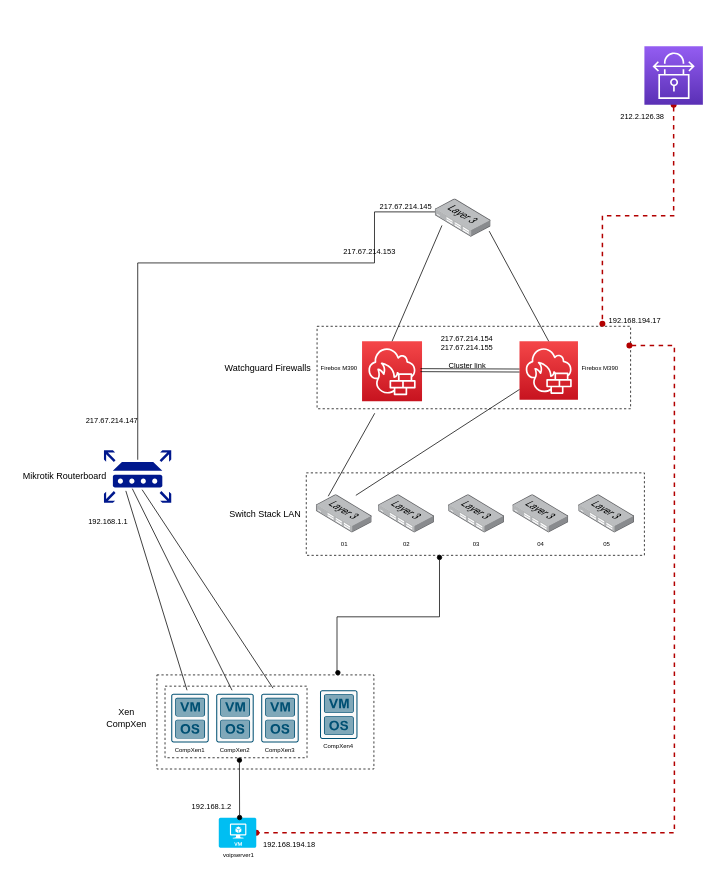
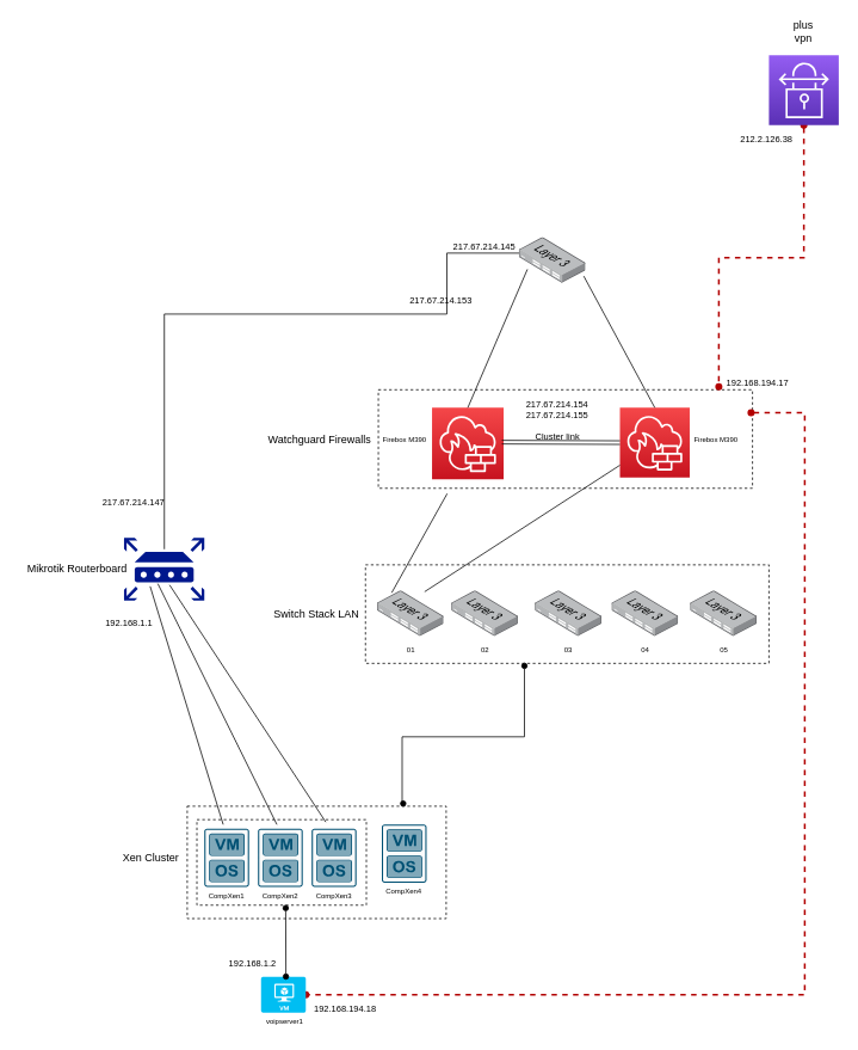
+ <mxCell id="32" value="plus vpn" style="text;html=1;strokeColor=none;fillColor=none;align=center;verticalAlign=middle;whiteSpace=wrap;rounded=0;" parent="1" vertex="1"><mxGeometry x="875.35" y="20" width="45.3" height="30" as="geometry" /></mxCell>
- <mxCell id="43" value="Xen CompXen" style="text;html=1;strokeColor=none;fillColor=none;align=center;verticalAlign=middle;whiteSpace=wrap;rounded=0;" parent="1" vertex="1"><mxGeometry x="129" y="942" width="79" height="30" as="geometry" /></mxCell>
+ <mxCell id="43" value="Xen Cluster" style="text;html=1;strokeColor=none;fillColor=none;align=center;verticalAlign=middle;whiteSpace=wrap;rounded=0;" parent="1" vertex="1"><mxGeometry x="129" y="942" width="79" height="30" as="geometry" /></mxCell>
